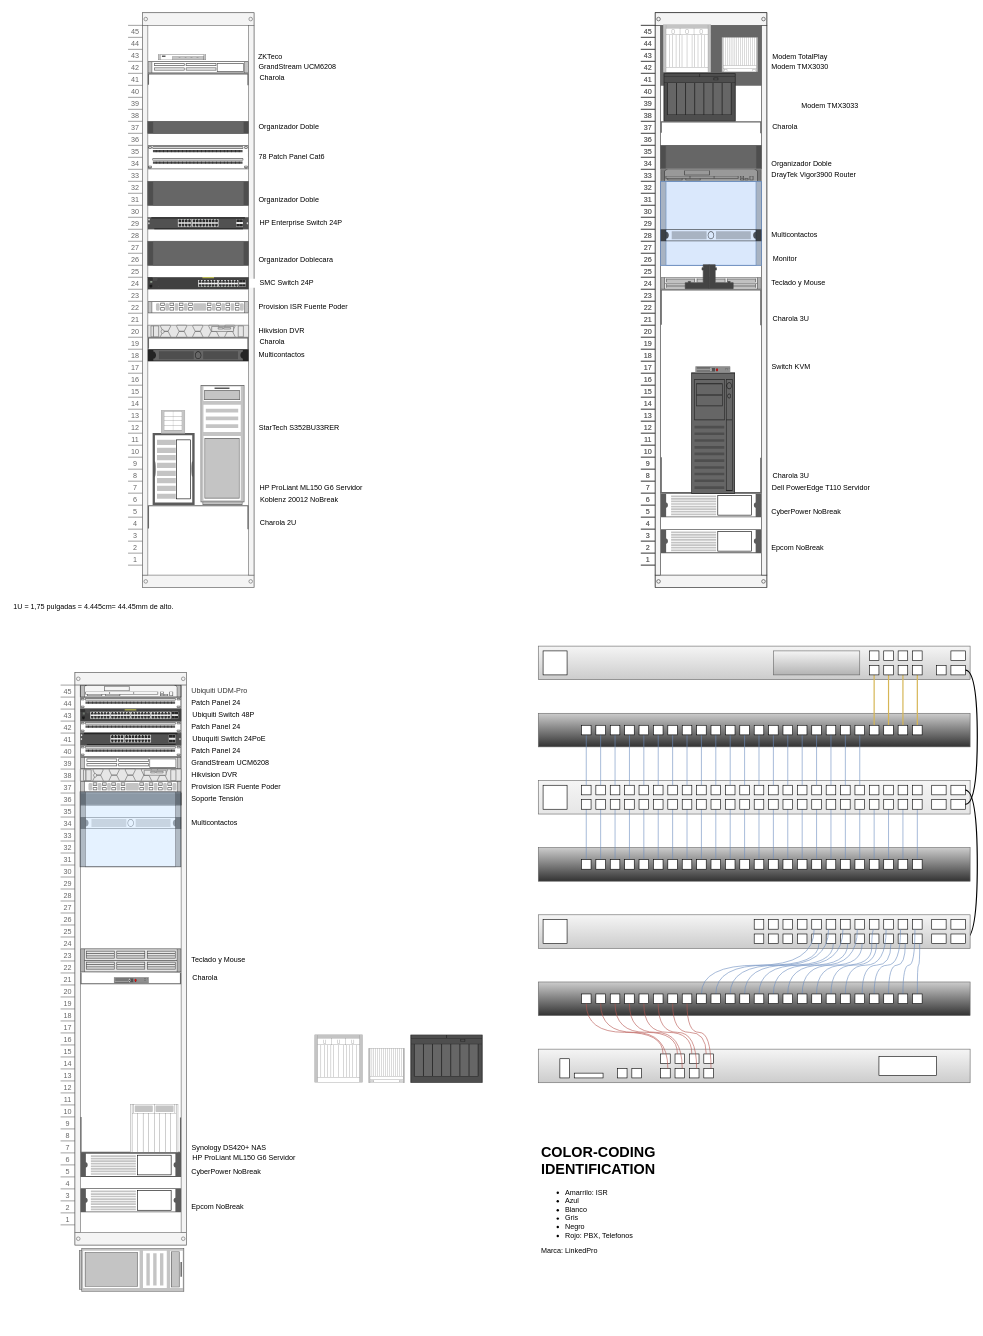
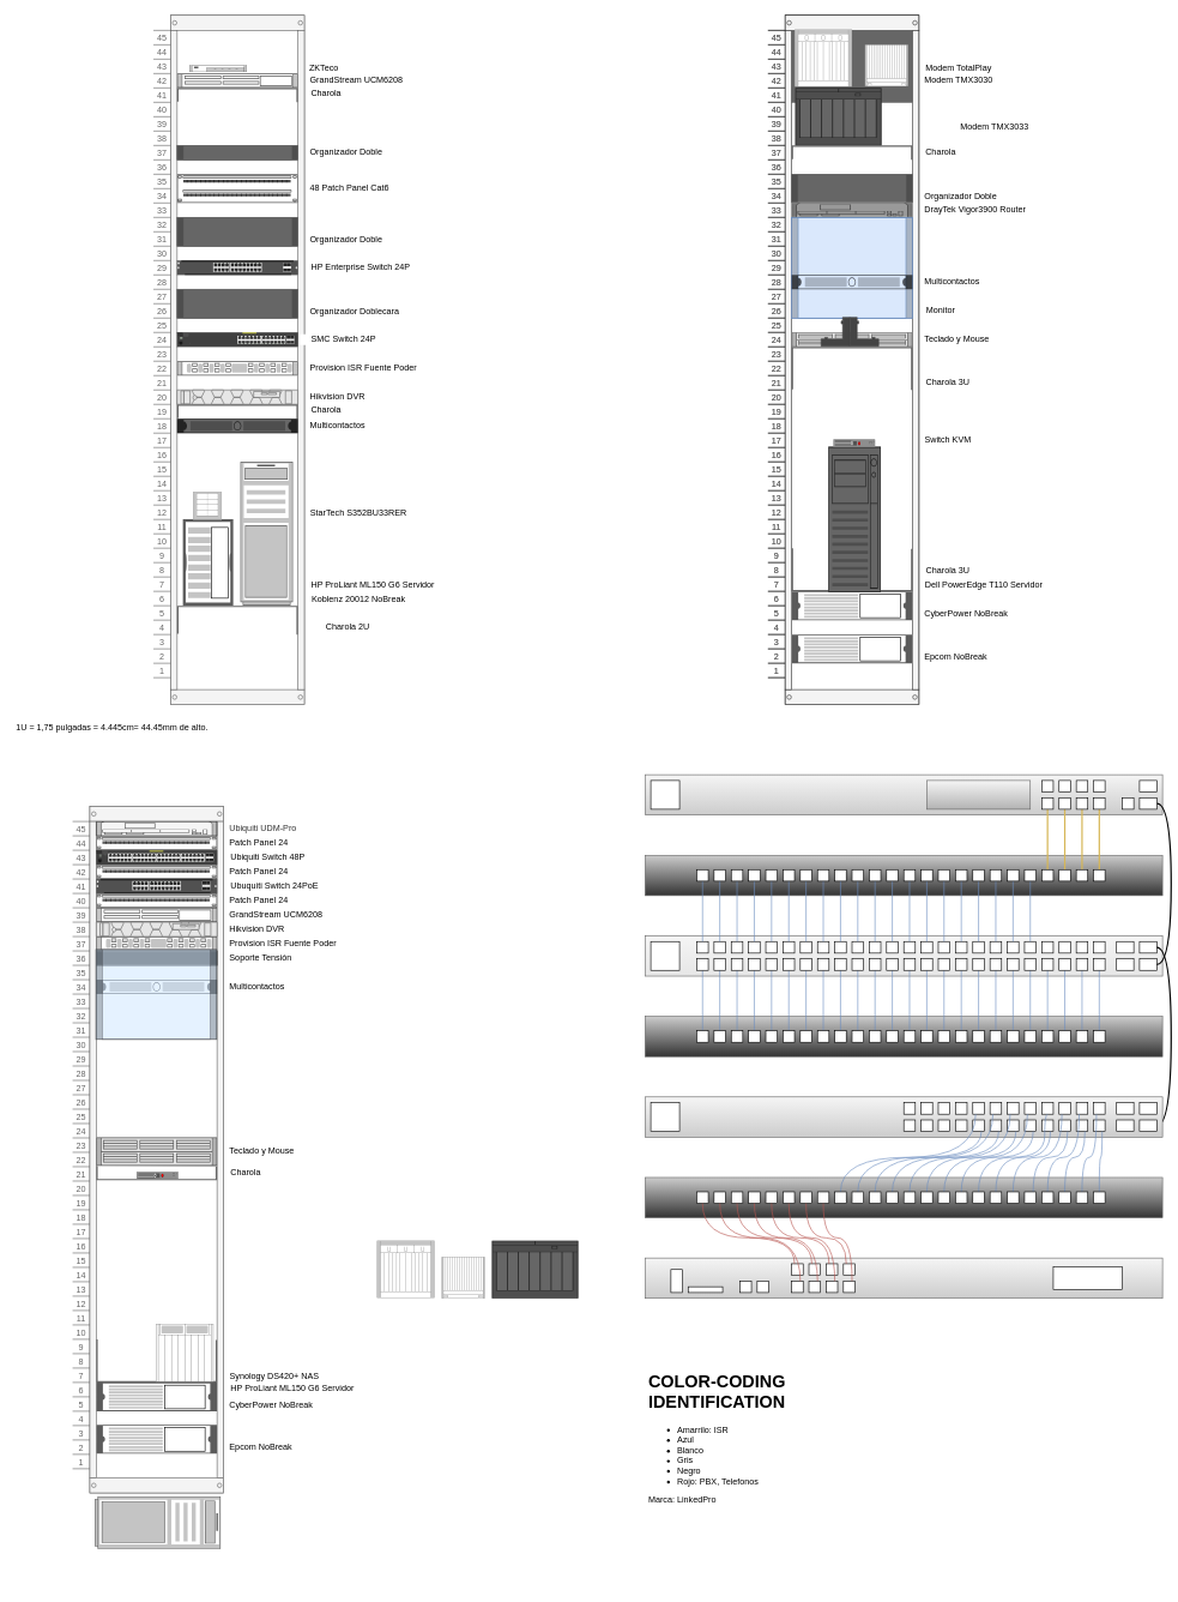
- <mxCell id="9" value="78 Patch Panel Cat6" style="strokeColor=#666666;html=1;labelPosition=right;align=left;spacingLeft=15;shadow=0;dashed=0;outlineConnect=0;shape=mxgraph.rack.general.cat5e_enhanced_patch_panel_48_ports;labelBackgroundColor=#ffffff;" parent="5" vertex="1"><mxGeometry x="33" y="221" width="168" height="40" as="geometry" /></mxCell>
+ <mxCell id="9" value="48 Patch Panel Cat6" style="strokeColor=#666666;html=1;labelPosition=right;align=left;spacingLeft=15;shadow=0;dashed=0;outlineConnect=0;shape=mxgraph.rack.general.cat5e_enhanced_patch_panel_48_ports;labelBackgroundColor=#ffffff;" parent="5" vertex="1"><mxGeometry x="33" y="221" width="168" height="40" as="geometry" /></mxCell>
- <mxCell id="41" value="Charola 2U" style="text;html=1;align=center;verticalAlign=middle;resizable=0;points=[];autosize=1;" parent="1" vertex="1"><mxGeometry x="423" y="860" width="80" height="20" as="geometry" /></mxCell>
+ <mxCell id="41" value="Charola 2U" style="text;html=1;align=center;verticalAlign=middle;resizable=0;points=[];autosize=1;" parent="1" vertex="1"><mxGeometry x="443" y="860" width="80" height="20" as="geometry" /></mxCell>
